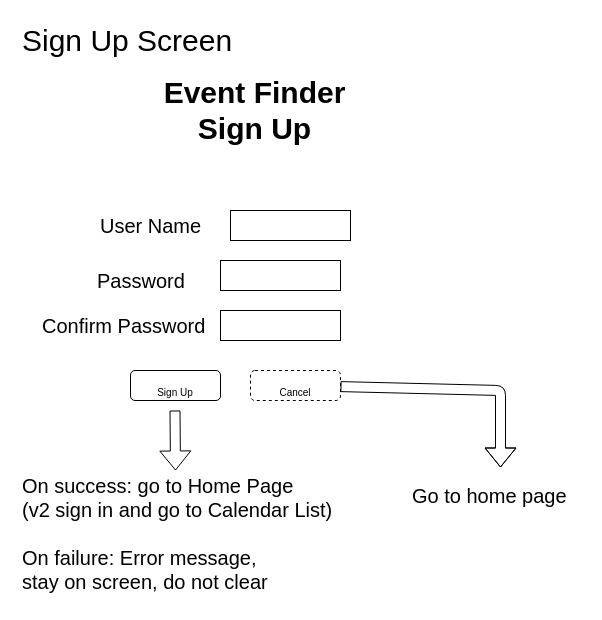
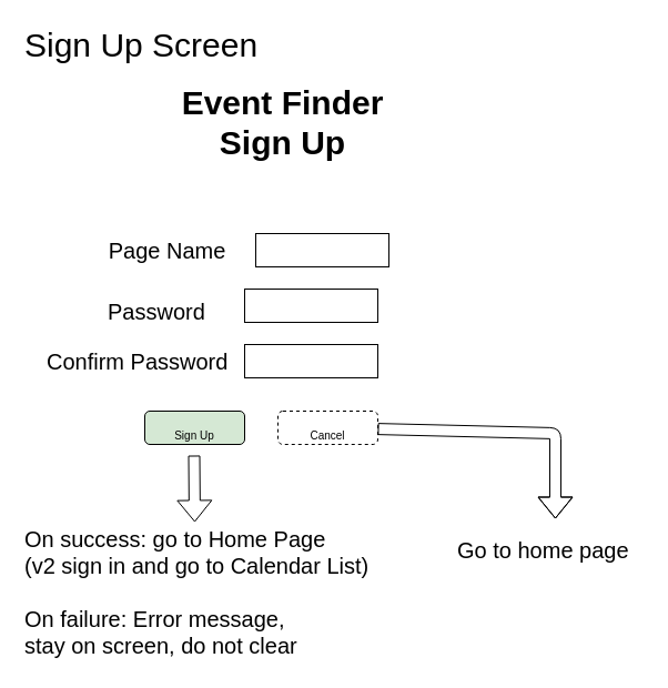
- <mxCell id="3" value="User Name" style="text;html=1;align=center;verticalAlign=middle;resizable=0;points=[];autosize=1;fontSize=20;" parent="1" vertex="1"><mxGeometry x="90" y="210" width="120" height="30" as="geometry" /></mxCell>
+ <mxCell id="3" value="Page Name" style="text;html=1;align=center;verticalAlign=middle;resizable=0;points=[];autosize=1;fontSize=20;" parent="1" vertex="1"><mxGeometry x="90" y="210" width="120" height="30" as="geometry" /></mxCell>
- <mxCell id="6" value="&lt;font size=&quot;1&quot;&gt;Sign Up&lt;/font&gt;" style="rounded=1;whiteSpace=wrap;html=1;strokeColor=#000000;fontSize=30;" parent="1" vertex="1"><mxGeometry x="130" y="370" width="90" height="30" as="geometry" /></mxCell>
+ <mxCell id="6" value="&lt;font size=&quot;1&quot;&gt;Sign Up&lt;/font&gt;" style="rounded=1;whiteSpace=wrap;html=1;strokeColor=#000000;fontSize=30;fillColor=#d5e8d4;" parent="1" vertex="1"><mxGeometry x="130" y="370" width="90" height="30" as="geometry" /></mxCell>
